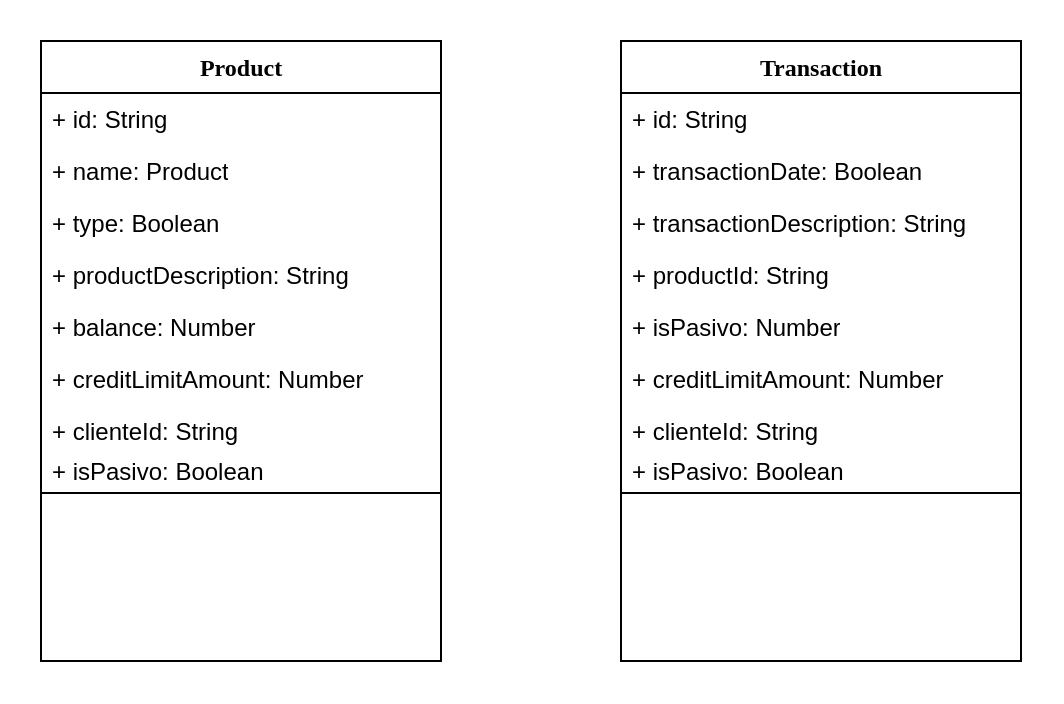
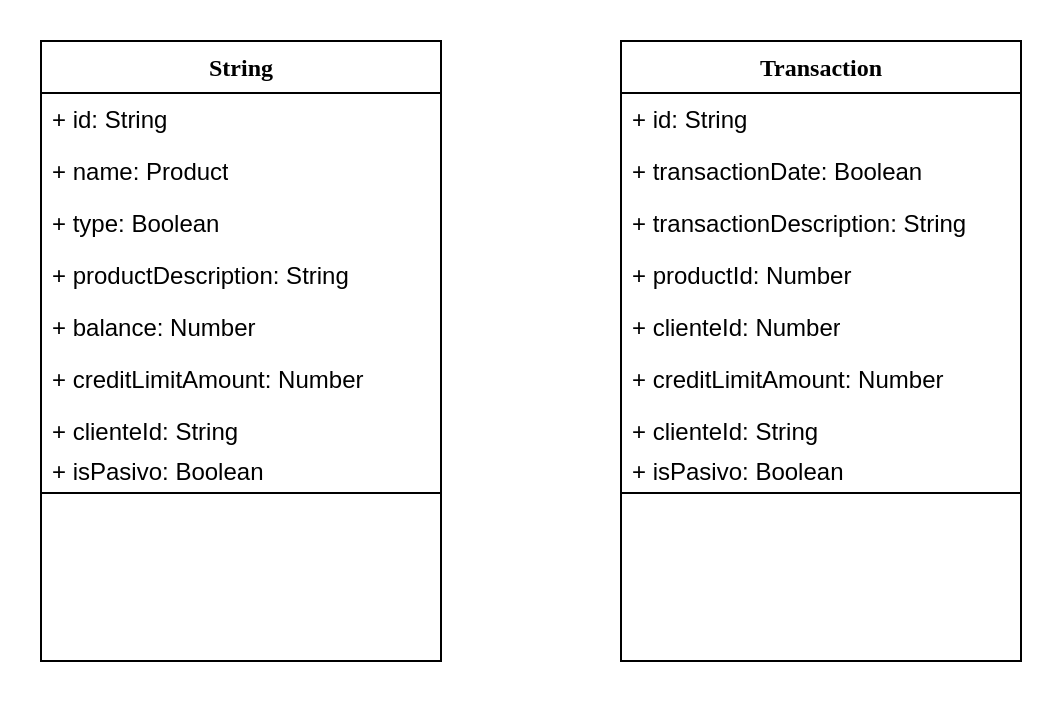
- <mxCell id="2" value="Product" style="swimlane;html=1;fontStyle=1;align=center;verticalAlign=top;childLayout=stackLayout;horizontal=1;startSize=26;horizontalStack=0;resizeParent=1;resizeLast=0;collapsible=1;marginBottom=0;swimlaneFillColor=#ffffff;rounded=0;shadow=0;comic=0;labelBackgroundColor=none;strokeWidth=1;fillColor=none;fontFamily=Verdana;fontSize=12" parent="1" vertex="1"><mxGeometry x="20" y="20" width="200" height="310" as="geometry" /></mxCell>
+ <mxCell id="2" value="String" style="swimlane;html=1;fontStyle=1;align=center;verticalAlign=top;childLayout=stackLayout;horizontal=1;startSize=26;horizontalStack=0;resizeParent=1;resizeLast=0;collapsible=1;marginBottom=0;swimlaneFillColor=#ffffff;rounded=0;shadow=0;comic=0;labelBackgroundColor=none;strokeWidth=1;fillColor=none;fontFamily=Verdana;fontSize=12" parent="1" vertex="1"><mxGeometry x="20" y="20" width="200" height="310" as="geometry" /></mxCell>
- <mxCell id="16" value="+&amp;nbsp;productId&lt;span style=&quot;background-color: initial;&quot;&gt;: String&lt;/span&gt;" style="text;html=1;strokeColor=none;fillColor=none;align=left;verticalAlign=top;spacingLeft=4;spacingRight=4;whiteSpace=wrap;overflow=hidden;rotatable=0;points=[[0,0.5],[1,0.5]];portConstraint=eastwest;" vertex="1" parent="12"><mxGeometry y="104" width="200" height="26" as="geometry" /></mxCell>
+ <mxCell id="16" value="+&amp;nbsp;productId&lt;span style=&quot;background-color: initial;&quot;&gt;: Number&lt;/span&gt;" style="text;html=1;strokeColor=none;fillColor=none;align=left;verticalAlign=top;spacingLeft=4;spacingRight=4;whiteSpace=wrap;overflow=hidden;rotatable=0;points=[[0,0.5],[1,0.5]];portConstraint=eastwest;" vertex="1" parent="12"><mxGeometry y="104" width="200" height="26" as="geometry" /></mxCell>
- <mxCell id="17" value="+&amp;nbsp;isPasivo&lt;span style=&quot;background-color: initial;&quot;&gt;: Number&lt;/span&gt;" style="text;html=1;strokeColor=none;fillColor=none;align=left;verticalAlign=top;spacingLeft=4;spacingRight=4;whiteSpace=wrap;overflow=hidden;rotatable=0;points=[[0,0.5],[1,0.5]];portConstraint=eastwest;" vertex="1" parent="12"><mxGeometry y="130" width="200" height="26" as="geometry" /></mxCell>
+ <mxCell id="17" value="+&amp;nbsp;clienteId&lt;span style=&quot;background-color: initial;&quot;&gt;: Number&lt;/span&gt;" style="text;html=1;strokeColor=none;fillColor=none;align=left;verticalAlign=top;spacingLeft=4;spacingRight=4;whiteSpace=wrap;overflow=hidden;rotatable=0;points=[[0,0.5],[1,0.5]];portConstraint=eastwest;" vertex="1" parent="12"><mxGeometry y="130" width="200" height="26" as="geometry" /></mxCell>
